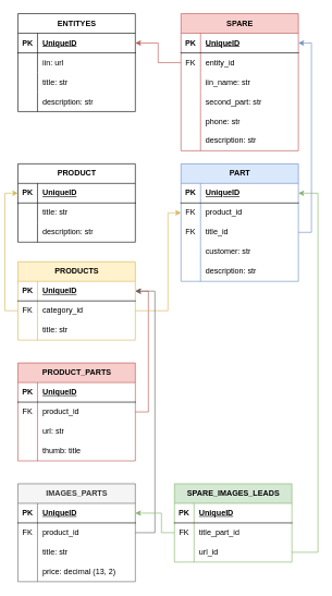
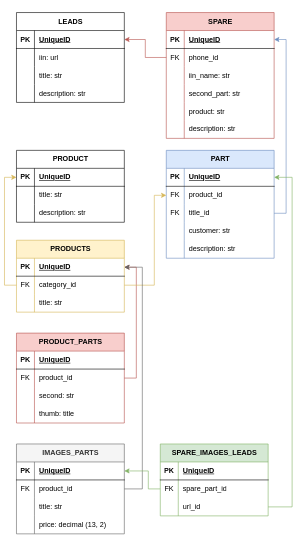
- <mxCell id="21" value="ENTITYES" style="shape=table;startSize=30;container=1;collapsible=1;childLayout=tableLayout;fixedRows=1;rowLines=0;fontStyle=1;align=center;resizeLast=1;html=1;" vertex="1" parent="1"><mxGeometry x="20" y="20" width="180" height="150" as="geometry" /></mxCell>
+ <mxCell id="21" value="LEADS" style="shape=table;startSize=30;container=1;collapsible=1;childLayout=tableLayout;fixedRows=1;rowLines=0;fontStyle=1;align=center;resizeLast=1;html=1;" vertex="1" parent="1"><mxGeometry x="20" y="20" width="180" height="150" as="geometry" /></mxCell>
- <mxCell id="8" value="entity_id" style="shape=partialRectangle;connectable=0;fillColor=none;top=0;left=0;bottom=0;right=0;align=left;spacingLeft=6;overflow=hidden;whiteSpace=wrap;html=1;" vertex="1" parent="6"><mxGeometry x="30" width="150" height="30" as="geometry"><mxRectangle width="150" height="30" as="alternateBounds" /></mxGeometry></mxCell>
+ <mxCell id="8" value="phone_id" style="shape=partialRectangle;connectable=0;fillColor=none;top=0;left=0;bottom=0;right=0;align=left;spacingLeft=6;overflow=hidden;whiteSpace=wrap;html=1;" vertex="1" parent="6"><mxGeometry x="30" width="150" height="30" as="geometry"><mxRectangle width="150" height="30" as="alternateBounds" /></mxGeometry></mxCell>
- <mxCell id="17" value="phone: str" style="shape=partialRectangle;connectable=0;fillColor=none;top=0;left=0;bottom=0;right=0;align=left;spacingLeft=6;overflow=hidden;whiteSpace=wrap;html=1;" vertex="1" parent="15"><mxGeometry x="30" width="150" height="30" as="geometry"><mxRectangle width="150" height="30" as="alternateBounds" /></mxGeometry></mxCell>
+ <mxCell id="17" value="product: str" style="shape=partialRectangle;connectable=0;fillColor=none;top=0;left=0;bottom=0;right=0;align=left;spacingLeft=6;overflow=hidden;whiteSpace=wrap;html=1;" vertex="1" parent="15"><mxGeometry x="30" width="150" height="30" as="geometry"><mxRectangle width="150" height="30" as="alternateBounds" /></mxGeometry></mxCell>
- <mxCell id="82" value="url: str" style="shape=partialRectangle;connectable=0;fillColor=none;top=0;left=0;bottom=0;right=0;align=left;spacingLeft=6;overflow=hidden;whiteSpace=wrap;html=1;" vertex="1" parent="80"><mxGeometry x="30" width="150" height="30" as="geometry"><mxRectangle width="150" height="30" as="alternateBounds" /></mxGeometry></mxCell>
+ <mxCell id="82" value="second: str" style="shape=partialRectangle;connectable=0;fillColor=none;top=0;left=0;bottom=0;right=0;align=left;spacingLeft=6;overflow=hidden;whiteSpace=wrap;html=1;" vertex="1" parent="80"><mxGeometry x="30" width="150" height="30" as="geometry"><mxRectangle width="150" height="30" as="alternateBounds" /></mxGeometry></mxCell>
- <mxCell id="108" value="title_part_id" style="shape=partialRectangle;connectable=0;fillColor=none;top=0;left=0;bottom=0;right=0;align=left;spacingLeft=6;overflow=hidden;whiteSpace=wrap;html=1;" vertex="1" parent="106"><mxGeometry x="30" width="150" height="30" as="geometry"><mxRectangle width="150" height="30" as="alternateBounds" /></mxGeometry></mxCell>
+ <mxCell id="108" value="spare_part_id" style="shape=partialRectangle;connectable=0;fillColor=none;top=0;left=0;bottom=0;right=0;align=left;spacingLeft=6;overflow=hidden;whiteSpace=wrap;html=1;" vertex="1" parent="106"><mxGeometry x="30" width="150" height="30" as="geometry"><mxRectangle width="150" height="30" as="alternateBounds" /></mxGeometry></mxCell>
